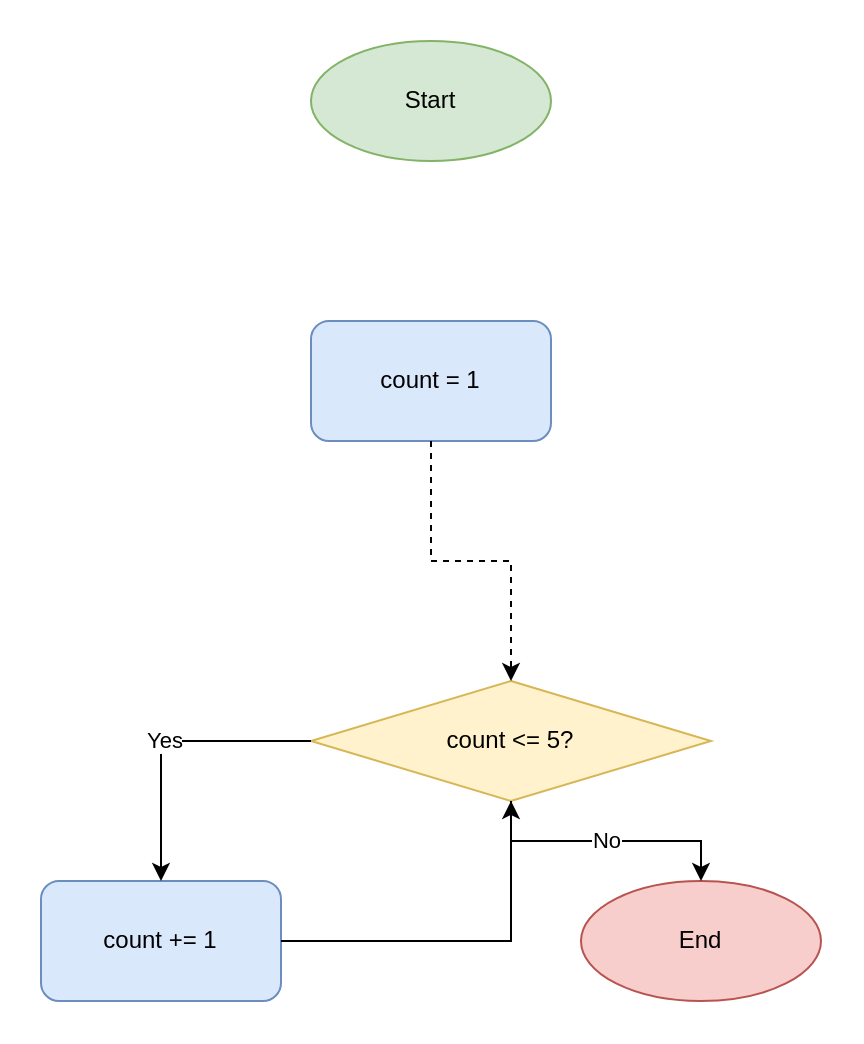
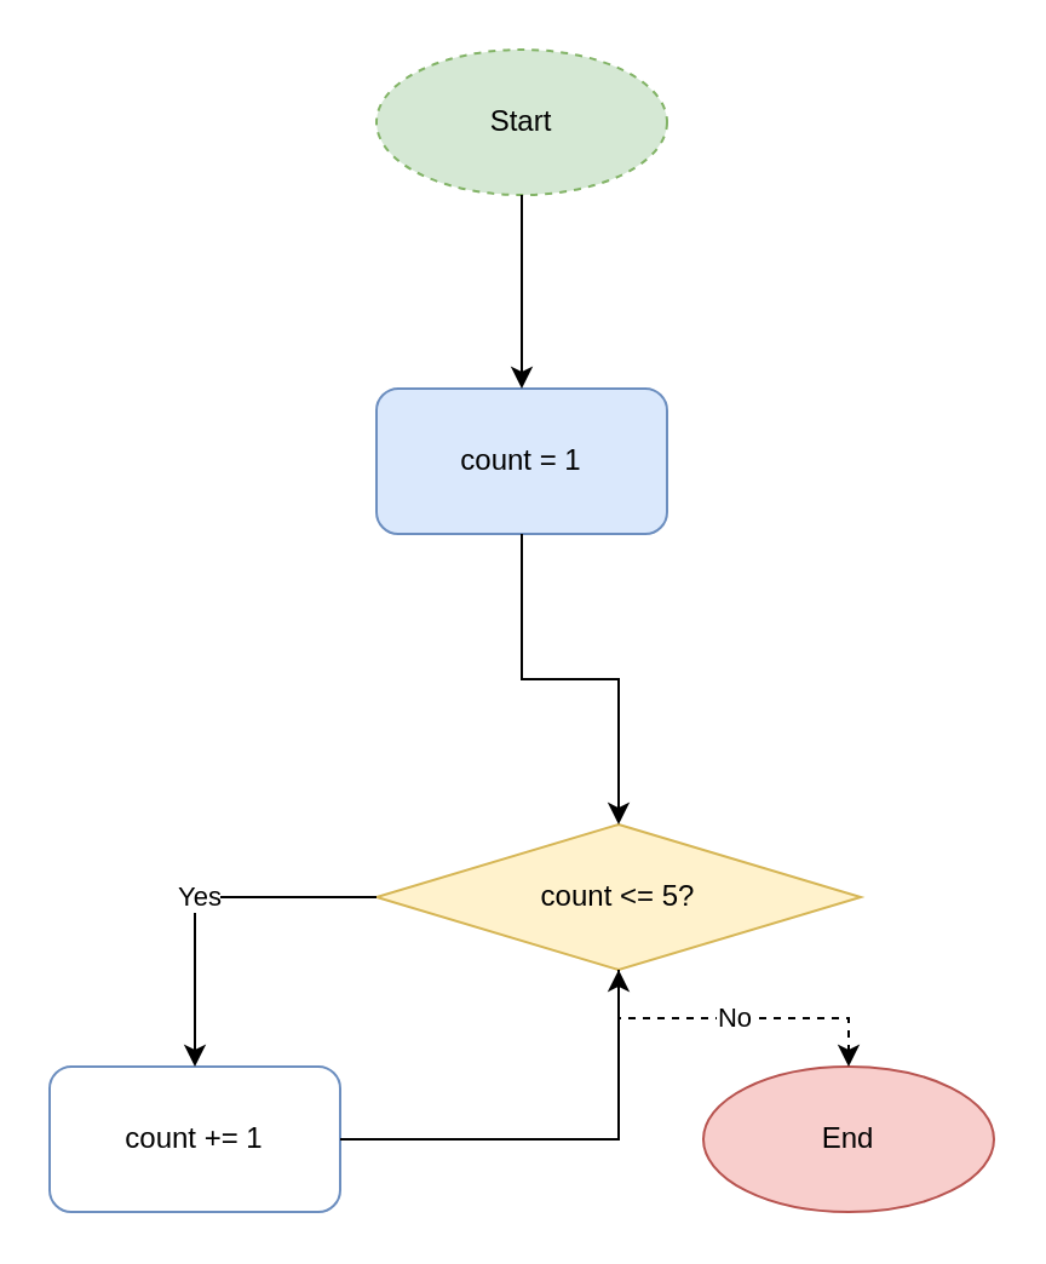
- <mxCell id="2" value="Start" style="ellipse;whiteSpace=wrap;html=1;aspect=fixed;fillColor=#d5e8d4;strokeColor=#82b366;" vertex="1" parent="1"><mxGeometry x="155" y="20" width="120" height="60" as="geometry" /></mxCell>
+ <mxCell id="2" value="Start" style="ellipse;whiteSpace=wrap;html=1;aspect=fixed;fillColor=#d5e8d4;strokeColor=#82b366;dashed=1;" vertex="1" parent="1"><mxGeometry x="155" y="20" width="120" height="60" as="geometry" /></mxCell>
+ <mxCell id="7" style="edgeStyle=orthogonalEdgeStyle;rounded=0;orthogonalLoop=1;jettySize=auto;html=1;endArrow=classic;startArrow=none;" edge="1" parent="1" source="2" target="3"><mxGeometry relative="1" as="geometry" /></mxCell>
- <mxCell id="8" style="edgeStyle=orthogonalEdgeStyle;rounded=0;orthogonalLoop=1;jettySize=auto;html=1;endArrow=classic;startArrow=none;dashed=1;" edge="1" parent="1" source="3" target="4"><mxGeometry relative="1" as="geometry" /></mxCell>
+ <mxCell id="8" style="edgeStyle=orthogonalEdgeStyle;rounded=0;orthogonalLoop=1;jettySize=auto;html=1;endArrow=classic;startArrow=none;" edge="1" parent="1" source="3" target="4"><mxGeometry relative="1" as="geometry" /></mxCell>
- <mxCell id="10" value="No" style="edgeStyle=orthogonalEdgeStyle;rounded=0;orthogonalLoop=1;jettySize=auto;html=1;endArrow=classic;startArrow=none;" edge="1" parent="1" source="4" target="6"><mxGeometry relative="1" as="geometry" /></mxCell>
+ <mxCell id="10" value="No" style="edgeStyle=orthogonalEdgeStyle;rounded=0;orthogonalLoop=1;jettySize=auto;html=1;endArrow=classic;startArrow=none;dashed=1;" edge="1" parent="1" source="4" target="6"><mxGeometry relative="1" as="geometry" /></mxCell>
- <mxCell id="5" value="count += 1" style="rounded=1;whiteSpace=wrap;html=1;fillColor=#dae8fc;strokeColor=#6c8ebf;" vertex="1" parent="1"><mxGeometry x="20" y="440" width="120" height="60" as="geometry" /></mxCell>
+ <mxCell id="5" value="count += 1" style="rounded=1;whiteSpace=wrap;html=1;fillColor=#ffffff;strokeColor=#6c8ebf;" vertex="1" parent="1"><mxGeometry x="20" y="440" width="120" height="60" as="geometry" /></mxCell>
